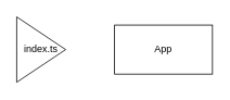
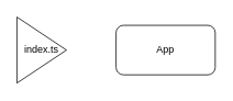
- <mxCell id="2" value="App" style="whiteSpace=wrap;html=1;" vertex="1" parent="1"><mxGeometry x="140" y="30" width="120" height="60" as="geometry" /></mxCell>
+ <mxCell id="2" value="App" style="whiteSpace=wrap;html=1;rounded=1;" vertex="1" parent="1"><mxGeometry x="140" y="30" width="120" height="60" as="geometry" /></mxCell>
